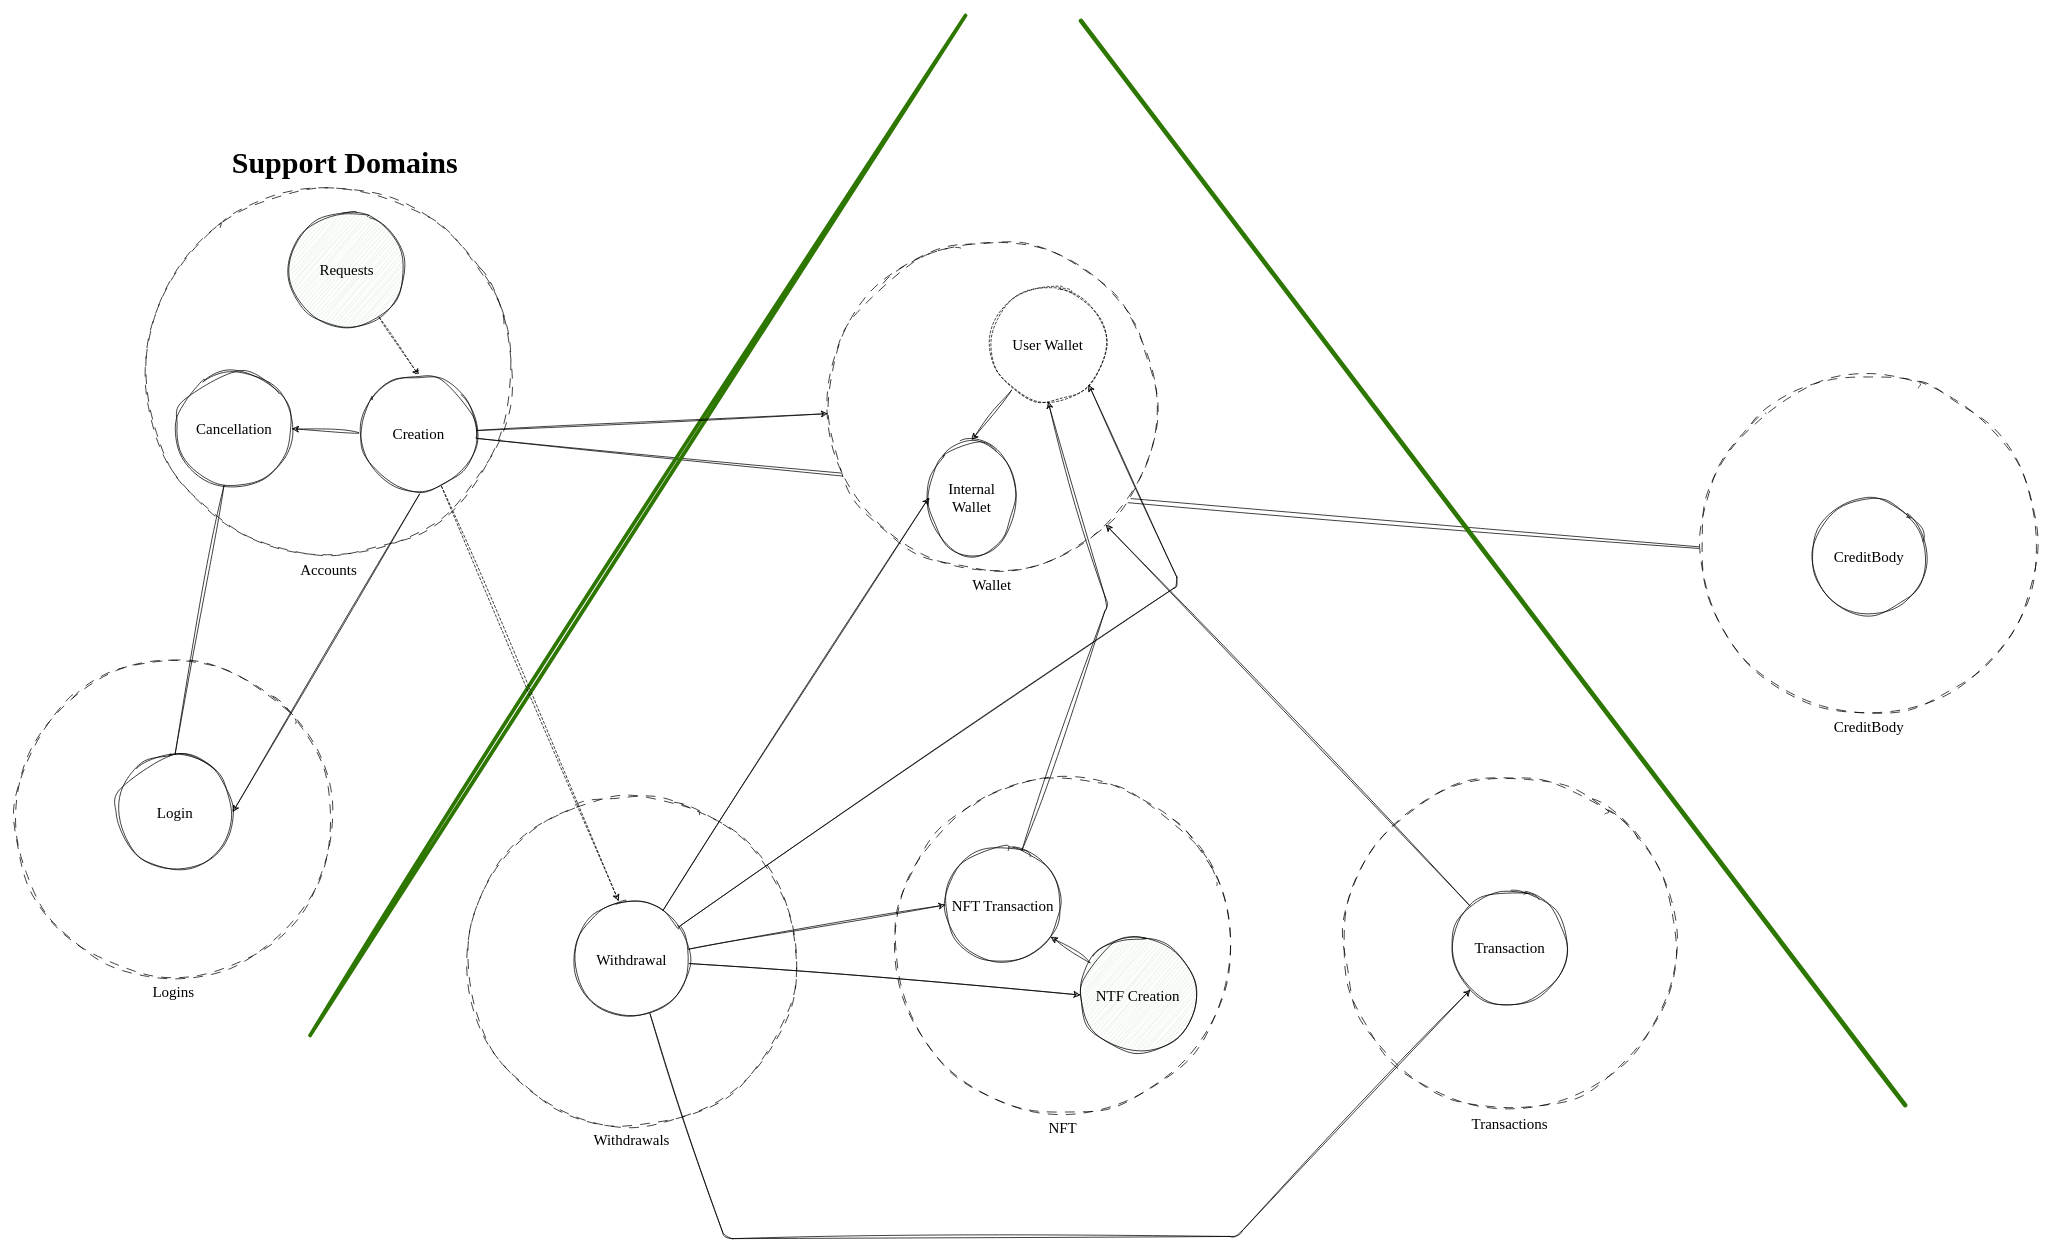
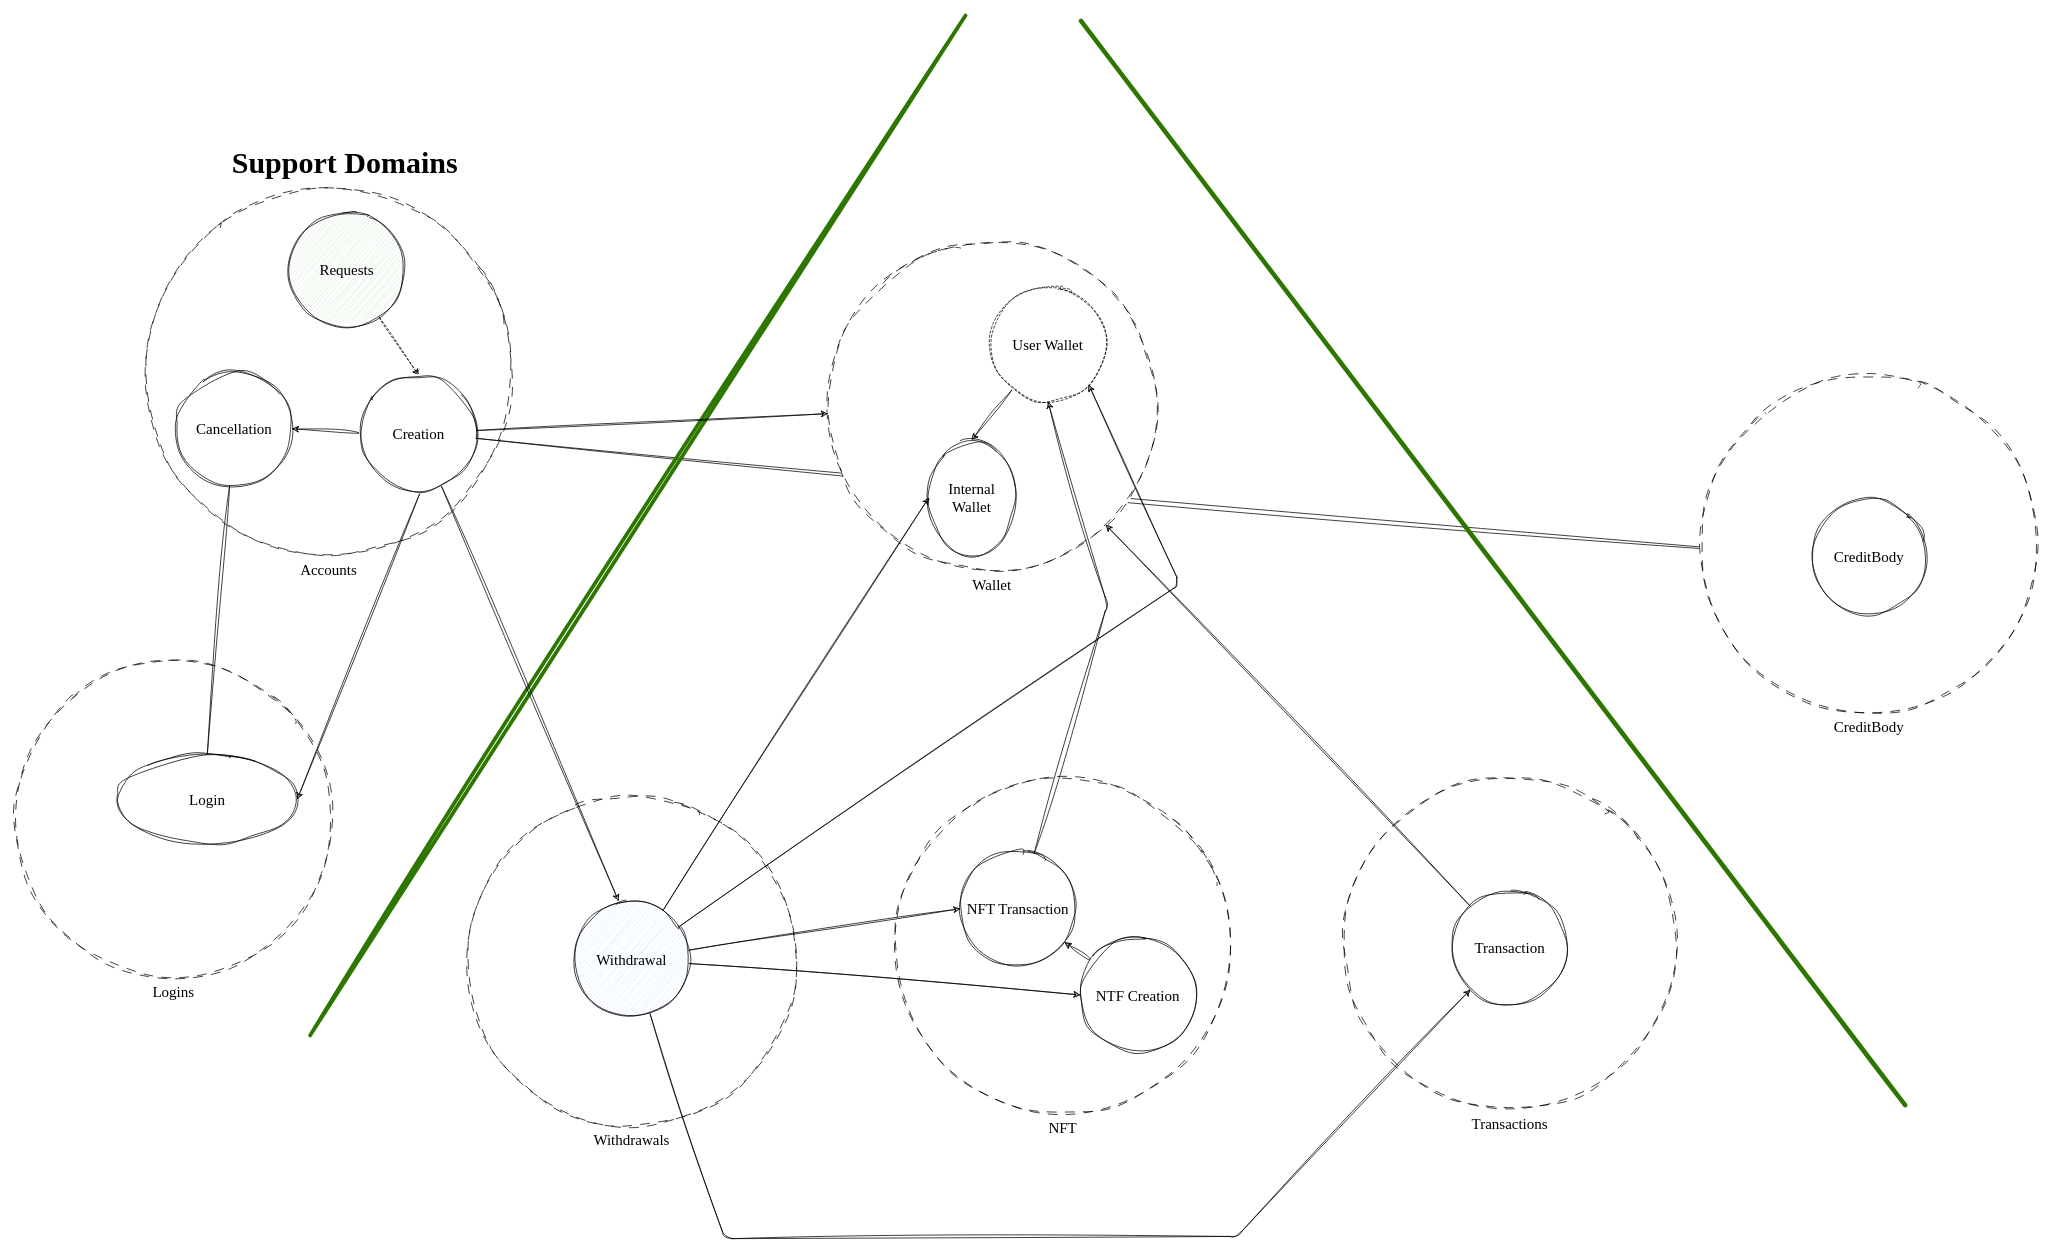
- <mxCell id="38" style="edgeStyle=none;hachureGap=4;html=1;entryX=0.385;entryY=-0.003;entryDx=0;entryDy=0;entryPerimeter=0;fontFamily=Architects Daughter;fontSource=https%3A%2F%2Ffonts.googleapis.com%2Fcss%3Ffamily%3DArchitects%2BDaughter;fontSize=16;sketch=1;curveFitting=1;jiggle=2;dashed=1;" parent="1" source="11" target="23" edge="1"><mxGeometry relative="1" as="geometry" /></mxCell>
+ <mxCell id="38" style="edgeStyle=none;hachureGap=4;html=1;entryX=0.385;entryY=-0.003;entryDx=0;entryDy=0;entryPerimeter=0;fontFamily=Architects Daughter;fontSource=https%3A%2F%2Ffonts.googleapis.com%2Fcss%3Ffamily%3DArchitects%2BDaughter;fontSize=16;sketch=1;curveFitting=1;jiggle=2;" parent="1" source="11" target="23" edge="1"><mxGeometry relative="1" as="geometry" /></mxCell>
- <mxCell id="20" value="Login" style="ellipse;whiteSpace=wrap;html=1;aspect=fixed;hachureGap=4;fontFamily=Architects Daughter;fontSource=https%3A%2F%2Ffonts.googleapis.com%2Fcss%3Ffamily%3DArchitects%2BDaughter;fontSize=20;sketch=1;curveFitting=1;jiggle=2;" parent="18" vertex="1"><mxGeometry x="136" y="124" width="154" height="154" as="geometry" /></mxCell>
+ <mxCell id="20" value="Login" style="ellipse;whiteSpace=wrap;html=1;aspect=fixed;hachureGap=4;fontFamily=Architects Daughter;fontSource=https%3A%2F%2Ffonts.googleapis.com%2Fcss%3Ffamily%3DArchitects%2BDaughter;fontSize=20;sketch=1;curveFitting=1;jiggle=2;" parent="18" vertex="1"><mxGeometry x="136" y="124" width="240" height="120" as="geometry" /></mxCell>
- <mxCell id="26" value="NFT Transaction" style="ellipse;whiteSpace=wrap;html=1;aspect=fixed;hachureGap=4;fontFamily=Architects Daughter;fontSource=https%3A%2F%2Ffonts.googleapis.com%2Fcss%3Ffamily%3DArchitects%2BDaughter;fontSize=20;sketch=1;curveFitting=1;jiggle=2;" parent="24" vertex="1"><mxGeometry x="67" y="92" width="154" height="154" as="geometry" /></mxCell>
+ <mxCell id="26" value="NFT Transaction" style="ellipse;whiteSpace=wrap;html=1;aspect=fixed;hachureGap=4;fontFamily=Architects Daughter;fontSource=https%3A%2F%2Ffonts.googleapis.com%2Fcss%3Ffamily%3DArchitects%2BDaughter;fontSize=20;sketch=1;curveFitting=1;jiggle=2;" parent="24" vertex="1"><mxGeometry x="87" y="97" width="154" height="154" as="geometry" /></mxCell>
- <mxCell id="23" value="Withdrawal" style="ellipse;whiteSpace=wrap;html=1;aspect=fixed;hachureGap=4;fontFamily=Architects Daughter;fontSource=https%3A%2F%2Ffonts.googleapis.com%2Fcss%3Ffamily%3DArchitects%2BDaughter;fontSize=20;sketch=1;curveFitting=1;jiggle=2;" parent="21" vertex="1"><mxGeometry x="143" y="140" width="154" height="154" as="geometry" /></mxCell>
+ <mxCell id="23" value="Withdrawal" style="ellipse;whiteSpace=wrap;html=1;aspect=fixed;hachureGap=4;fontFamily=Architects Daughter;fontSource=https%3A%2F%2Ffonts.googleapis.com%2Fcss%3Ffamily%3DArchitects%2BDaughter;fontSize=20;sketch=1;curveFitting=1;jiggle=2;fillColor=#dae8fc;" parent="21" vertex="1"><mxGeometry x="143" y="140" width="154" height="154" as="geometry" /></mxCell>
- <mxCell id="28" value="NTF Creation" style="ellipse;whiteSpace=wrap;html=1;aspect=fixed;hachureGap=4;fontFamily=Architects Daughter;fontSource=https%3A%2F%2Ffonts.googleapis.com%2Fcss%3Ffamily%3DArchitects%2BDaughter;fontSize=20;sketch=1;curveFitting=1;jiggle=2;fillColor=#d5e8d4;" parent="24" vertex="1"><mxGeometry x="247" y="212" width="154" height="154" as="geometry" /></mxCell>
+ <mxCell id="28" value="NTF Creation" style="ellipse;whiteSpace=wrap;html=1;aspect=fixed;hachureGap=4;fontFamily=Architects Daughter;fontSource=https%3A%2F%2Ffonts.googleapis.com%2Fcss%3Ffamily%3DArchitects%2BDaughter;fontSize=20;sketch=1;curveFitting=1;jiggle=2;" parent="24" vertex="1"><mxGeometry x="247" y="212" width="154" height="154" as="geometry" /></mxCell>
